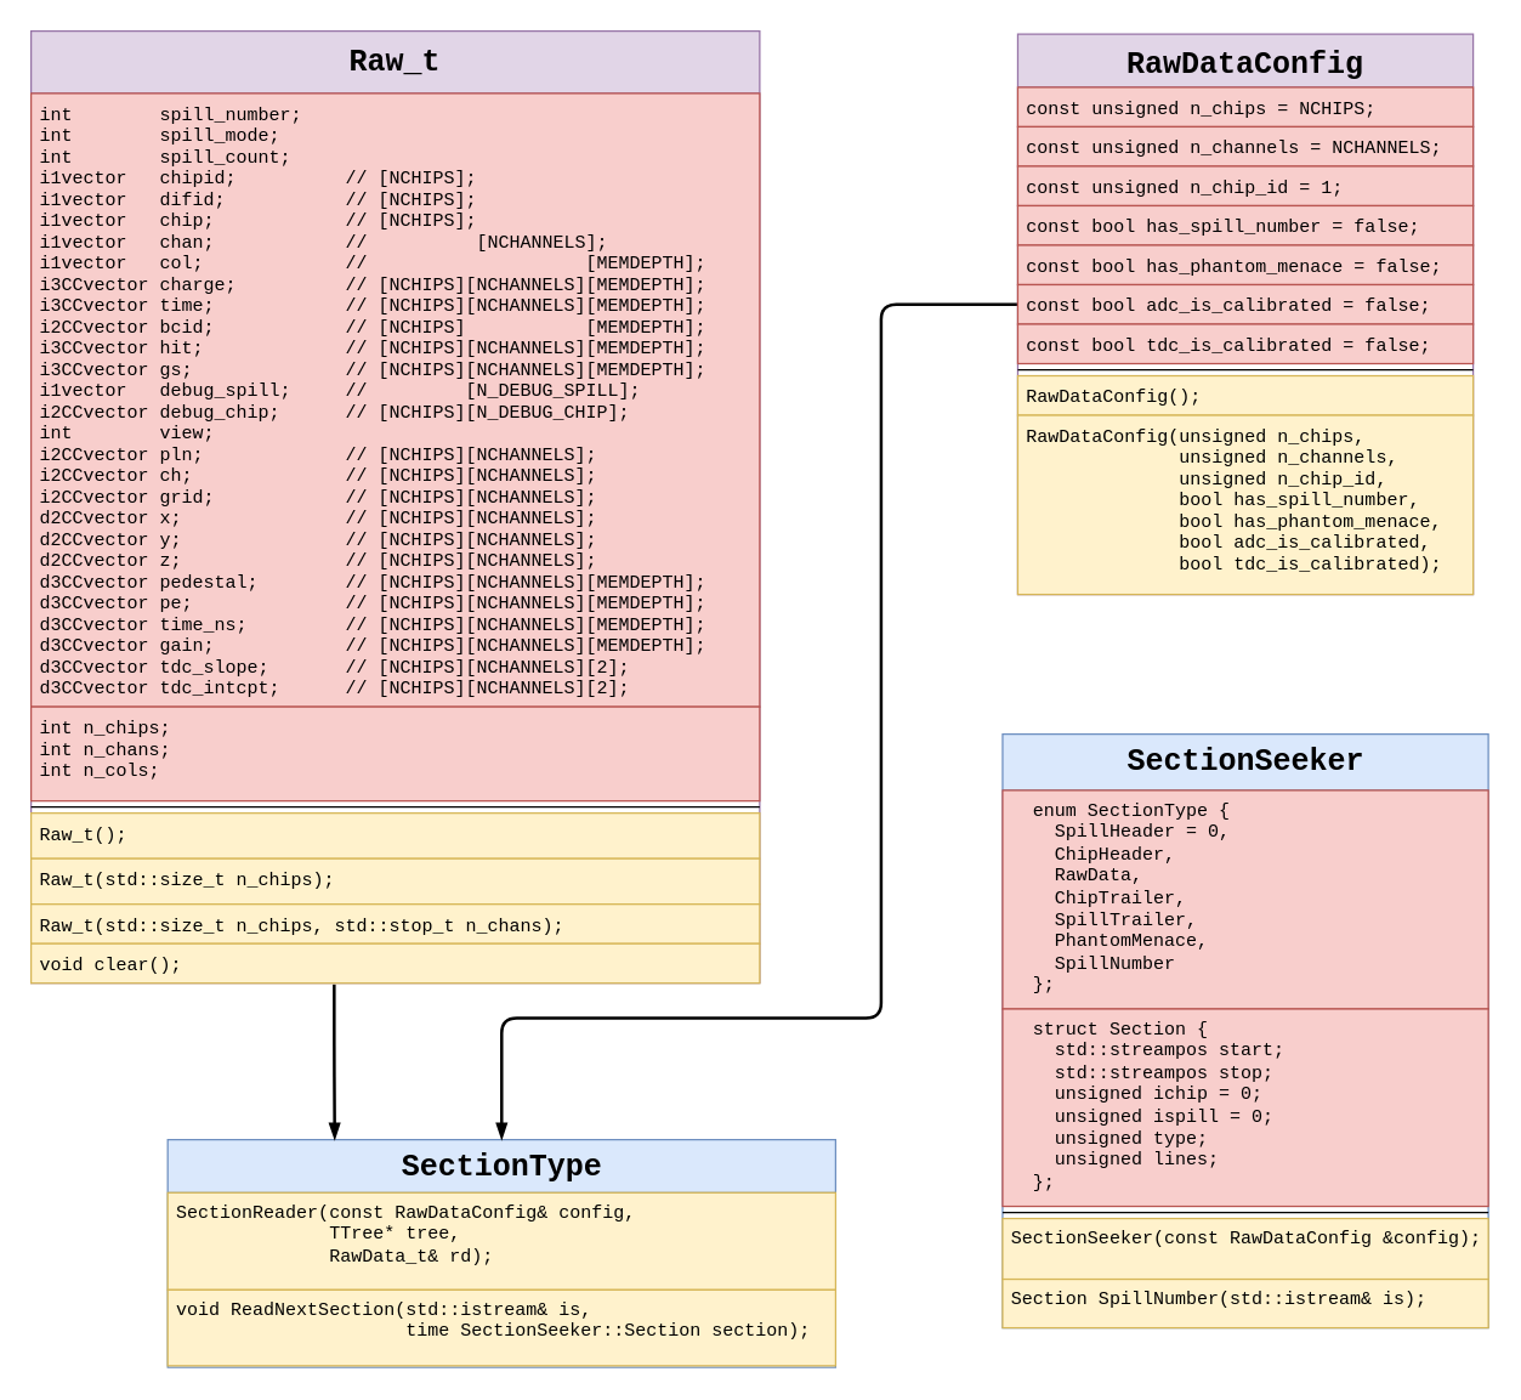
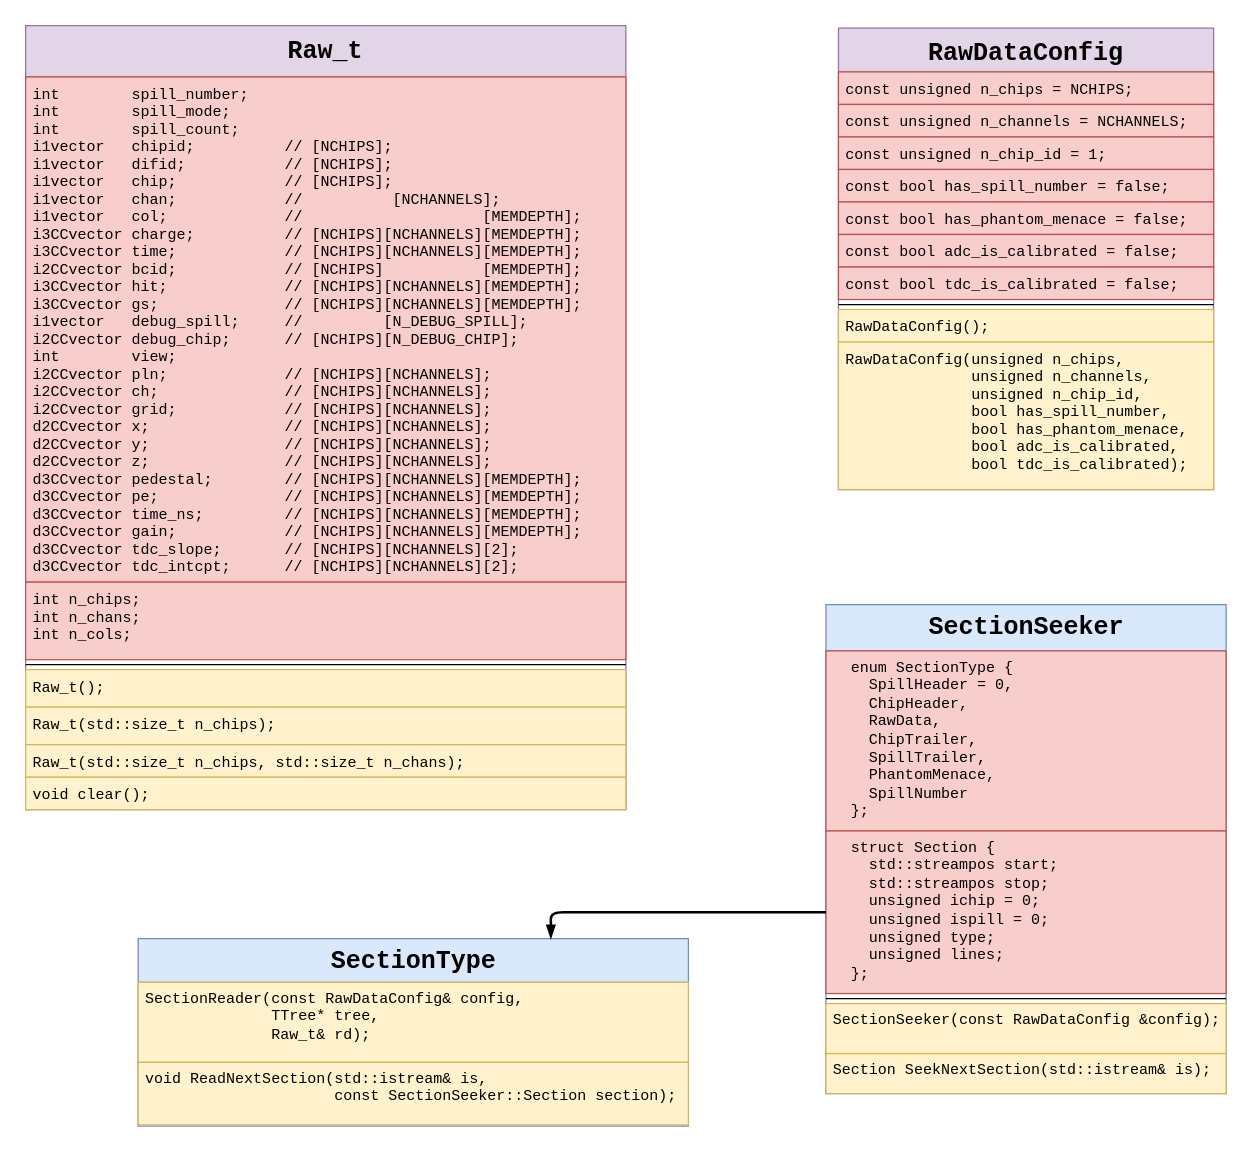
- <mxCell id="11" style="edgeStyle=orthogonalEdgeStyle;rounded=1;orthogonalLoop=1;jettySize=auto;html=1;entryX=0.5;entryY=0;entryDx=0;entryDy=0;endArrow=blockThin;endFill=1;strokeWidth=2;fontFamily=Courier New;" parent="1" source="12" target="8" edge="1"><mxGeometry relative="1" as="geometry"><Array as="points"><mxPoint x="580" y="200" /><mxPoint x="580" y="670" /><mxPoint x="330" y="670" /></Array></mxGeometry></mxCell>
- <mxCell id="30" value="Raw_t(std::size_t n_chips, std::stop_t n_chans);" style="text;strokeColor=#d6b656;fillColor=#fff2cc;align=left;verticalAlign=top;spacingLeft=4;spacingRight=4;overflow=hidden;rotatable=0;points=[[0,0.5],[1,0.5]];portConstraint=eastwest;fontFamily=Courier New;" parent="24" vertex="1"><mxGeometry y="575" width="480" height="26" as="geometry" /></mxCell>
+ <mxCell id="30" value="Raw_t(std::size_t n_chips, std::size_t n_chans);" style="text;strokeColor=#d6b656;fillColor=#fff2cc;align=left;verticalAlign=top;spacingLeft=4;spacingRight=4;overflow=hidden;rotatable=0;points=[[0,0.5],[1,0.5]];portConstraint=eastwest;fontFamily=Courier New;" parent="24" vertex="1"><mxGeometry y="575" width="480" height="26" as="geometry" /></mxCell>
- <mxCell id="23" style="edgeStyle=orthogonalEdgeStyle;rounded=1;orthogonalLoop=1;jettySize=auto;html=1;fontFamily=Courier New;entryX=0.25;entryY=0;entryDx=0;entryDy=0;endArrow=blockThin;endFill=1;strokeWidth=2;exitX=0.416;exitY=1.032;exitDx=0;exitDy=0;exitPerimeter=0;" parent="1" source="31" target="8" edge="1"><mxGeometry relative="1" as="geometry"><mxPoint x="270" y="720" as="targetPoint" /></mxGeometry></mxCell>
+ <mxCell id="32" style="edgeStyle=orthogonalEdgeStyle;rounded=1;orthogonalLoop=1;jettySize=auto;html=1;entryX=0.75;entryY=0;entryDx=0;entryDy=0;endArrow=blockThin;endFill=1;strokeWidth=2;fontFamily=Courier New;" parent="1" source="4" target="8" edge="1"><mxGeometry relative="1" as="geometry" /></mxCell>
- <mxCell id="9" value="&lt;font&gt;SectionReader(const RawDataConfig&amp;amp; config,&lt;br&gt;&amp;nbsp; &amp;nbsp; &amp;nbsp; &amp;nbsp; &amp;nbsp; &amp;nbsp; &amp;nbsp; TTree* tree,&lt;br&gt;&amp;nbsp; &amp;nbsp; &amp;nbsp; &amp;nbsp; &amp;nbsp; &amp;nbsp; &amp;nbsp; RawData_t&amp;amp; rd);&lt;/font&gt;" style="text;html=1;strokeColor=#d6b656;fillColor=#fff2cc;align=left;verticalAlign=top;spacingLeft=4;spacingRight=4;whiteSpace=wrap;overflow=hidden;rotatable=0;points=[[0,0.5],[1,0.5]];portConstraint=eastwest;fontFamily=Courier New;" parent="8" vertex="1"><mxGeometry y="35" width="440" height="64" as="geometry" /></mxCell>
+ <mxCell id="9" value="&lt;font&gt;SectionReader(const RawDataConfig&amp;amp; config,&lt;br&gt;&amp;nbsp; &amp;nbsp; &amp;nbsp; &amp;nbsp; &amp;nbsp; &amp;nbsp; &amp;nbsp; TTree* tree,&lt;br&gt;&amp;nbsp; &amp;nbsp; &amp;nbsp; &amp;nbsp; &amp;nbsp; &amp;nbsp; &amp;nbsp; Raw_t&amp;amp; rd);&lt;/font&gt;" style="text;html=1;strokeColor=#d6b656;fillColor=#fff2cc;align=left;verticalAlign=top;spacingLeft=4;spacingRight=4;whiteSpace=wrap;overflow=hidden;rotatable=0;points=[[0,0.5],[1,0.5]];portConstraint=eastwest;fontFamily=Courier New;" parent="8" vertex="1"><mxGeometry y="35" width="440" height="64" as="geometry" /></mxCell>
- <mxCell id="7" value="&lt;font&gt;Section SpillNumber(std::istream&amp;amp; is);&lt;/font&gt;" style="text;html=1;strokeColor=#d6b656;fillColor=#fff2cc;align=left;verticalAlign=top;spacingLeft=4;spacingRight=4;whiteSpace=wrap;overflow=hidden;rotatable=0;points=[[0,0.5],[1,0.5]];portConstraint=eastwest;fontFamily=Courier New;" parent="2" vertex="1"><mxGeometry y="359" width="320" height="32" as="geometry" /></mxCell>
+ <mxCell id="7" value="&lt;font&gt;Section SeekNextSection(std::istream&amp;amp; is);&lt;/font&gt;" style="text;html=1;strokeColor=#d6b656;fillColor=#fff2cc;align=left;verticalAlign=top;spacingLeft=4;spacingRight=4;whiteSpace=wrap;overflow=hidden;rotatable=0;points=[[0,0.5],[1,0.5]];portConstraint=eastwest;fontFamily=Courier New;" parent="2" vertex="1"><mxGeometry y="359" width="320" height="32" as="geometry" /></mxCell>
- <mxCell id="10" value="&lt;font&gt;void ReadNextSection(std::istream&amp;amp; is,&lt;br&gt;&amp;nbsp; &amp;nbsp; &amp;nbsp; &amp;nbsp; &amp;nbsp; &amp;nbsp; &amp;nbsp; &amp;nbsp; &amp;nbsp; &amp;nbsp; &amp;nbsp;time SectionSeeker::Section section);&lt;/font&gt;" style="text;html=1;strokeColor=#d6b656;fillColor=#fff2cc;align=left;verticalAlign=top;spacingLeft=4;spacingRight=4;whiteSpace=wrap;overflow=hidden;rotatable=0;points=[[0,0.5],[1,0.5]];portConstraint=eastwest;fontFamily=Courier New;" parent="8" vertex="1"><mxGeometry y="99" width="440" height="50" as="geometry" /></mxCell>
+ <mxCell id="10" value="&lt;font&gt;void ReadNextSection(std::istream&amp;amp; is,&lt;br&gt;&amp;nbsp; &amp;nbsp; &amp;nbsp; &amp;nbsp; &amp;nbsp; &amp;nbsp; &amp;nbsp; &amp;nbsp; &amp;nbsp; &amp;nbsp; &amp;nbsp;const SectionSeeker::Section section);&lt;/font&gt;" style="text;html=1;strokeColor=#d6b656;fillColor=#fff2cc;align=left;verticalAlign=top;spacingLeft=4;spacingRight=4;whiteSpace=wrap;overflow=hidden;rotatable=0;points=[[0,0.5],[1,0.5]];portConstraint=eastwest;fontFamily=Courier New;" parent="8" vertex="1"><mxGeometry y="99" width="440" height="50" as="geometry" /></mxCell>
